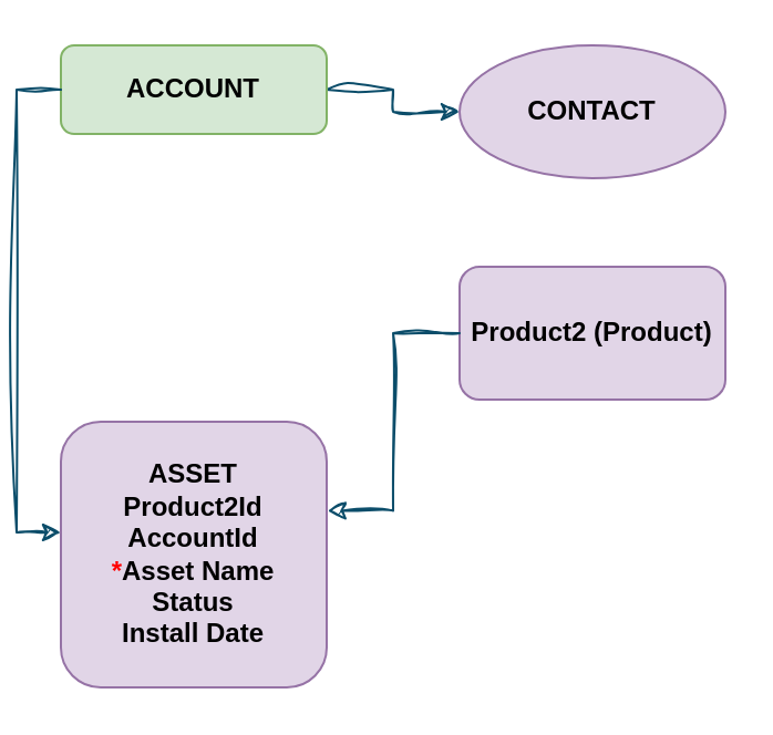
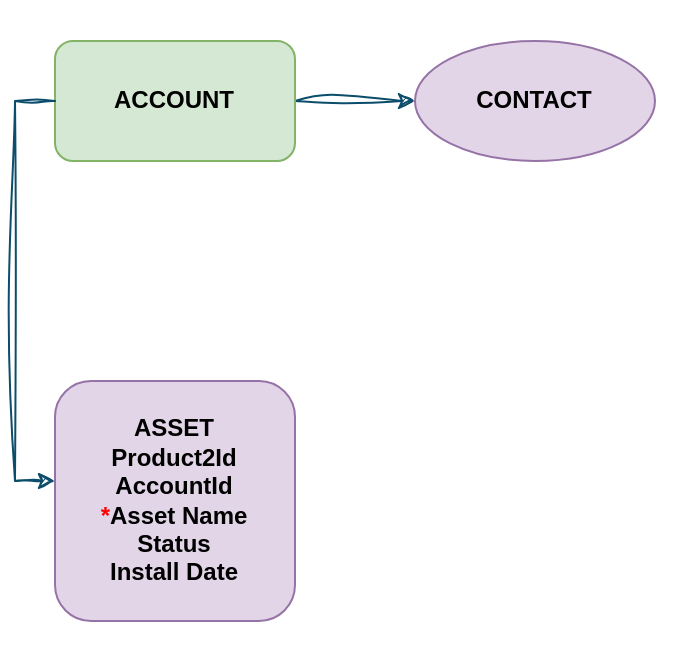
- <mxCell id="3" value="&lt;b&gt;&lt;font face=&quot;Helvetica&quot;&gt;ACCOUNT&lt;/font&gt;&lt;/b&gt;" style="rounded=1;whiteSpace=wrap;html=1;hachureGap=4;strokeColor=#82b366;fontFamily=Architects Daughter;fontSource=https%3A%2F%2Ffonts.googleapis.com%2Fcss%3Ffamily%3DArchitects%2BDaughter;fillColor=#d5e8d4;" vertex="1" parent="1"><mxGeometry x="20" y="20" width="120" height="40" as="geometry" /></mxCell>
+ <mxCell id="3" value="&lt;b&gt;&lt;font face=&quot;Helvetica&quot;&gt;ACCOUNT&lt;/font&gt;&lt;/b&gt;" style="rounded=1;whiteSpace=wrap;html=1;hachureGap=4;strokeColor=#82b366;fontFamily=Architects Daughter;fontSource=https%3A%2F%2Ffonts.googleapis.com%2Fcss%3Ffamily%3DArchitects%2BDaughter;fillColor=#d5e8d4;" vertex="1" parent="1"><mxGeometry x="20" y="20" width="120" height="60" as="geometry" /></mxCell>
- <mxCell id="5" value="&lt;b&gt;&lt;font style=&quot;font-size: 12px;&quot; face=&quot;Helvetica&quot;&gt;Product2 (Product)&lt;/font&gt;&lt;/b&gt;" style="rounded=1;whiteSpace=wrap;html=1;hachureGap=4;strokeColor=#9673a6;fontFamily=Architects Daughter;fontSource=https%3A%2F%2Ffonts.googleapis.com%2Fcss%3Ffamily%3DArchitects%2BDaughter;fillColor=#e1d5e7;" vertex="1" parent="1"><mxGeometry x="200" y="120" width="120" height="60" as="geometry" /></mxCell>
- <mxCell id="7" style="edgeStyle=orthogonalEdgeStyle;rounded=0;sketch=1;hachureGap=4;jiggle=2;curveFitting=1;orthogonalLoop=1;jettySize=auto;html=1;entryX=1.003;entryY=0.335;entryDx=0;entryDy=0;entryPerimeter=0;strokeColor=#0B4D6A;fontFamily=Architects Daughter;fontSource=https%3A%2F%2Ffonts.googleapis.com%2Fcss%3Ffamily%3DArchitects%2BDaughter;" edge="1" parent="1" source="5" target="6"><mxGeometry relative="1" as="geometry" /></mxCell>
